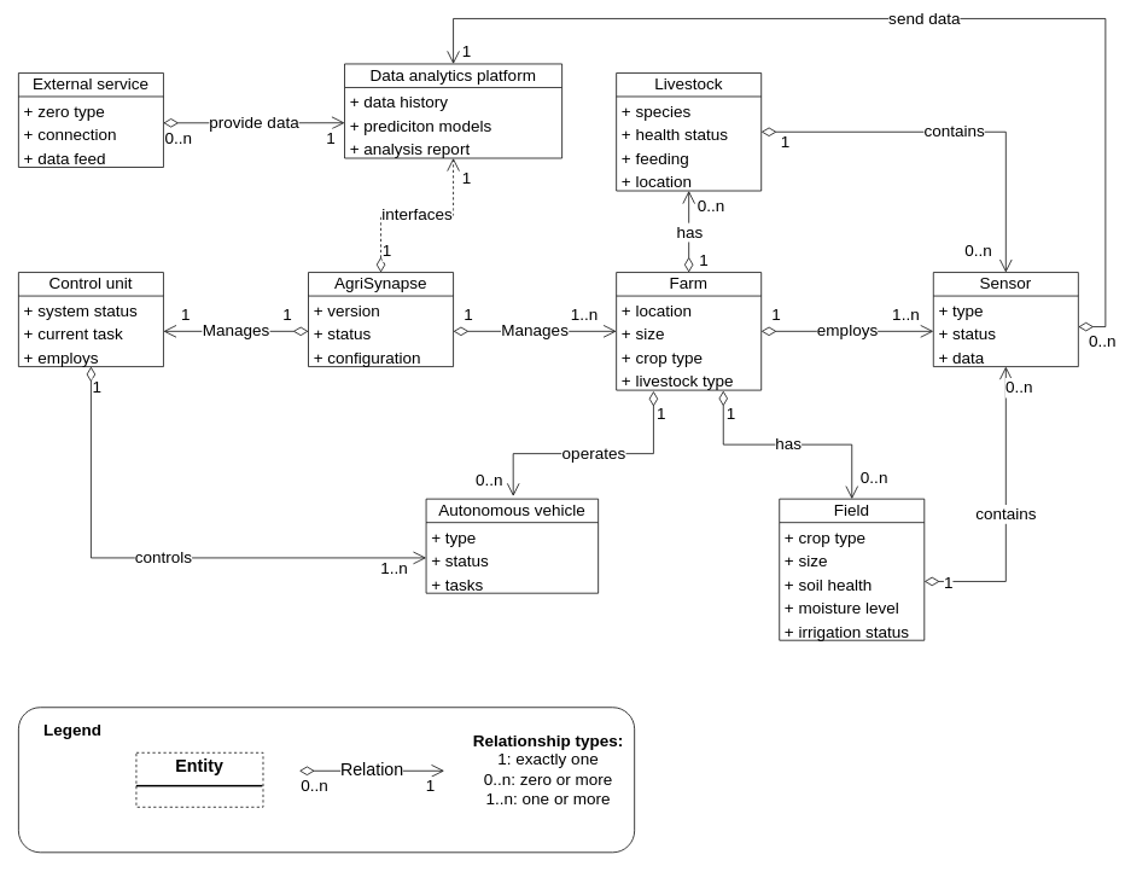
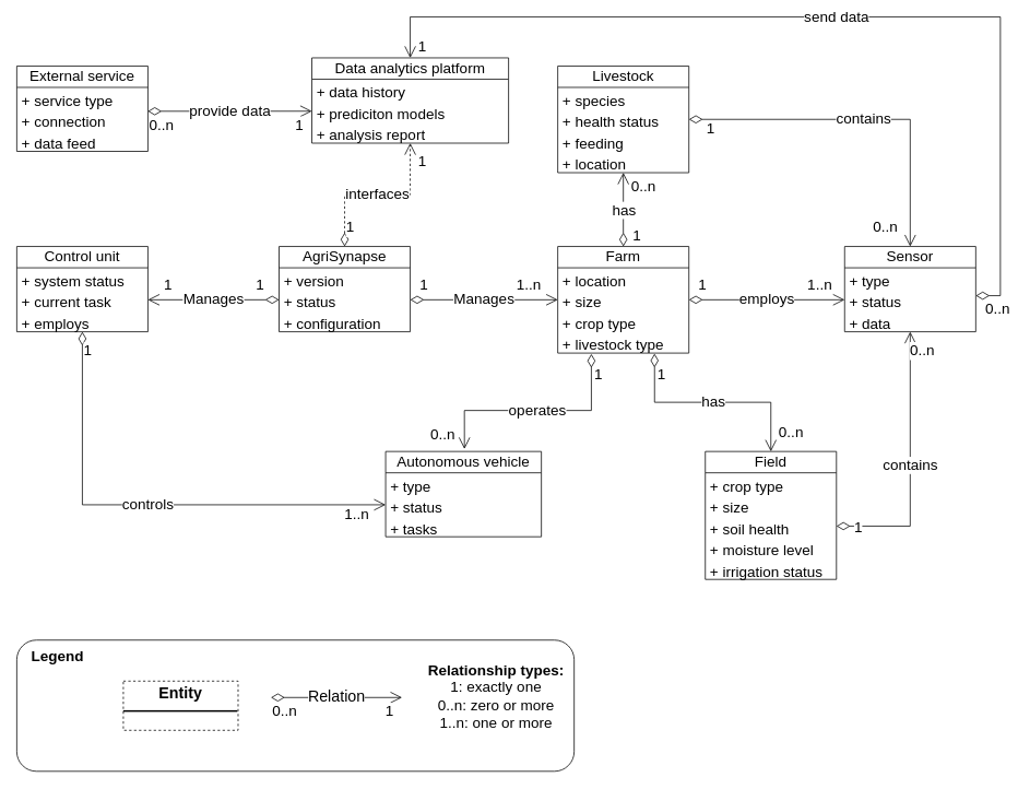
- <mxCell id="28" value="+ zero type" style="text;strokeColor=none;fillColor=none;align=left;verticalAlign=top;spacingLeft=4;spacingRight=4;overflow=hidden;rotatable=0;points=[[0,0.5],[1,0.5]];portConstraint=eastwest;whiteSpace=wrap;html=1;fontSize=18;" parent="27" vertex="1"><mxGeometry y="26" width="160" height="26" as="geometry" /></mxCell>
+ <mxCell id="28" value="+ service type" style="text;strokeColor=none;fillColor=none;align=left;verticalAlign=top;spacingLeft=4;spacingRight=4;overflow=hidden;rotatable=0;points=[[0,0.5],[1,0.5]];portConstraint=eastwest;whiteSpace=wrap;html=1;fontSize=18;" parent="27" vertex="1"><mxGeometry y="26" width="160" height="26" as="geometry" /></mxCell>
- <mxCell id="79" value="&lt;font style=&quot;font-size: 18px;&quot;&gt;Legend&lt;/font&gt;" style="text;html=1;align=center;verticalAlign=middle;whiteSpace=wrap;rounded=0;fontStyle=1" parent="1" vertex="1"><mxGeometry x="50" y="790" width="60" height="30" as="geometry" /></mxCell>
+ <mxCell id="79" value="&lt;font style=&quot;font-size: 18px;&quot;&gt;Legend&lt;/font&gt;" style="text;html=1;align=center;verticalAlign=middle;whiteSpace=wrap;rounded=0;fontStyle=1" parent="1" vertex="1"><mxGeometry x="40" y="785" width="60" height="30" as="geometry" /></mxCell>
